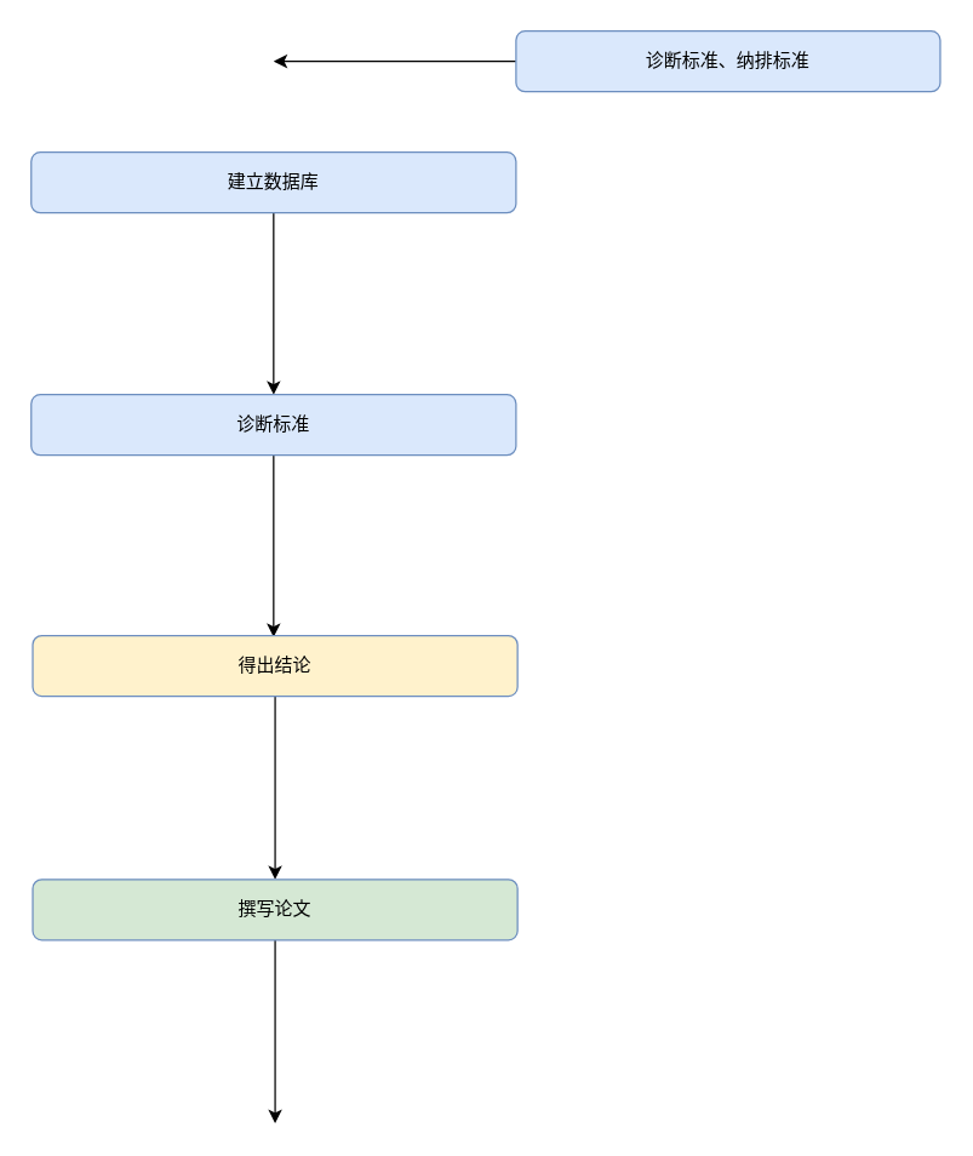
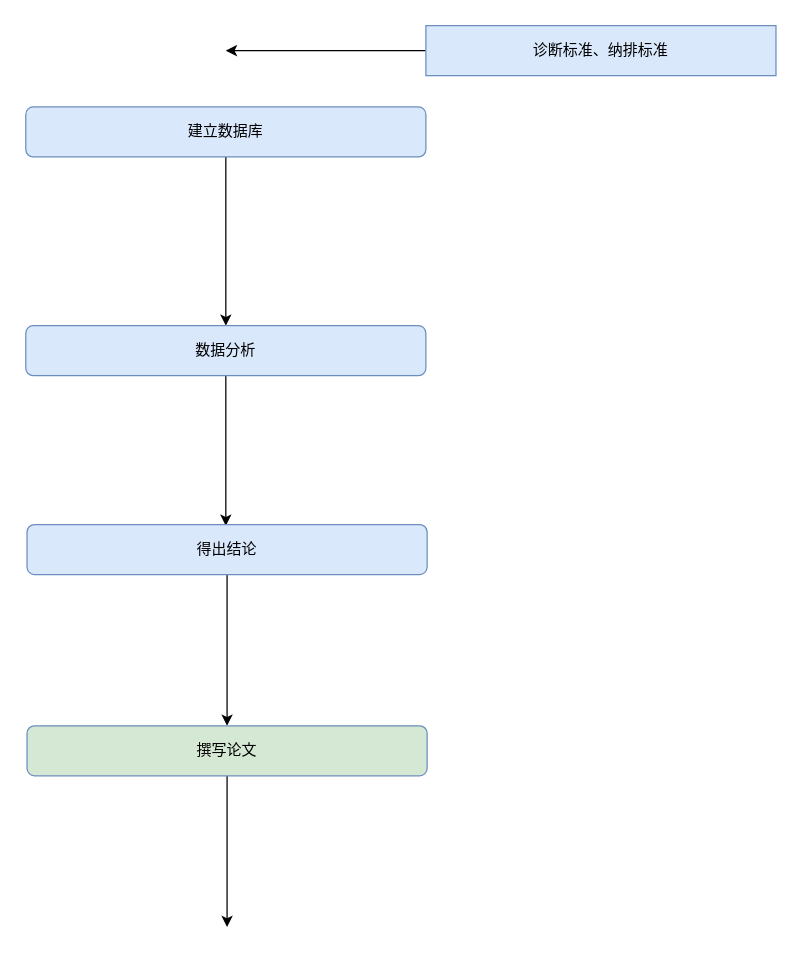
- <mxCell id="5" value="诊断标准、纳排标准" style="rounded=1;whiteSpace=wrap;html=1;fontSize=12;glass=0;strokeWidth=1;shadow=0;fillColor=#dae8fc;strokeColor=#6c8ebf;" vertex="1" parent="1"><mxGeometry x="340" y="20" width="280" height="40" as="geometry" /></mxCell>
+ <mxCell id="5" value="诊断标准、纳排标准" style="whiteSpace=wrap;html=1;fontSize=12;glass=0;strokeWidth=1;shadow=0;fillColor=#dae8fc;strokeColor=#6c8ebf;rounded=0;" vertex="1" parent="1"><mxGeometry x="340" y="20" width="280" height="40" as="geometry" /></mxCell>
- <mxCell id="3" value="建立数据库" style="rounded=1;whiteSpace=wrap;html=1;fontSize=12;glass=0;strokeWidth=1;shadow=0;fillColor=#dae8fc;strokeColor=#6c8ebf;" vertex="1" parent="1"><mxGeometry x="20" y="100" width="320" height="40" as="geometry" /></mxCell>
+ <mxCell id="3" value="建立数据库" style="rounded=1;whiteSpace=wrap;html=1;fontSize=12;glass=0;strokeWidth=1;shadow=0;fillColor=#dae8fc;strokeColor=#6c8ebf;" vertex="1" parent="1"><mxGeometry x="20" y="85" width="320" height="40" as="geometry" /></mxCell>
- <mxCell id="7" value="诊断标准" style="rounded=1;whiteSpace=wrap;html=1;fontSize=12;glass=0;strokeWidth=1;shadow=0;fillColor=#dae8fc;strokeColor=#6c8ebf;" vertex="1" parent="1"><mxGeometry x="20" y="260" width="320" height="40" as="geometry" /></mxCell>
+ <mxCell id="7" value="数据分析" style="rounded=1;whiteSpace=wrap;html=1;fontSize=12;glass=0;strokeWidth=1;shadow=0;fillColor=#dae8fc;strokeColor=#6c8ebf;" vertex="1" parent="1"><mxGeometry x="20" y="260" width="320" height="40" as="geometry" /></mxCell>
- <mxCell id="9" value="得出结论" style="rounded=1;whiteSpace=wrap;html=1;fontSize=12;glass=0;strokeWidth=1;shadow=0;fillColor=#fff2cc;strokeColor=#6c8ebf;" vertex="1" parent="1"><mxGeometry x="21" y="419" width="320" height="40" as="geometry" /></mxCell>
+ <mxCell id="9" value="得出结论" style="rounded=1;whiteSpace=wrap;html=1;fontSize=12;glass=0;strokeWidth=1;shadow=0;fillColor=#dae8fc;strokeColor=#6c8ebf;" vertex="1" parent="1"><mxGeometry x="21" y="419" width="320" height="40" as="geometry" /></mxCell>
